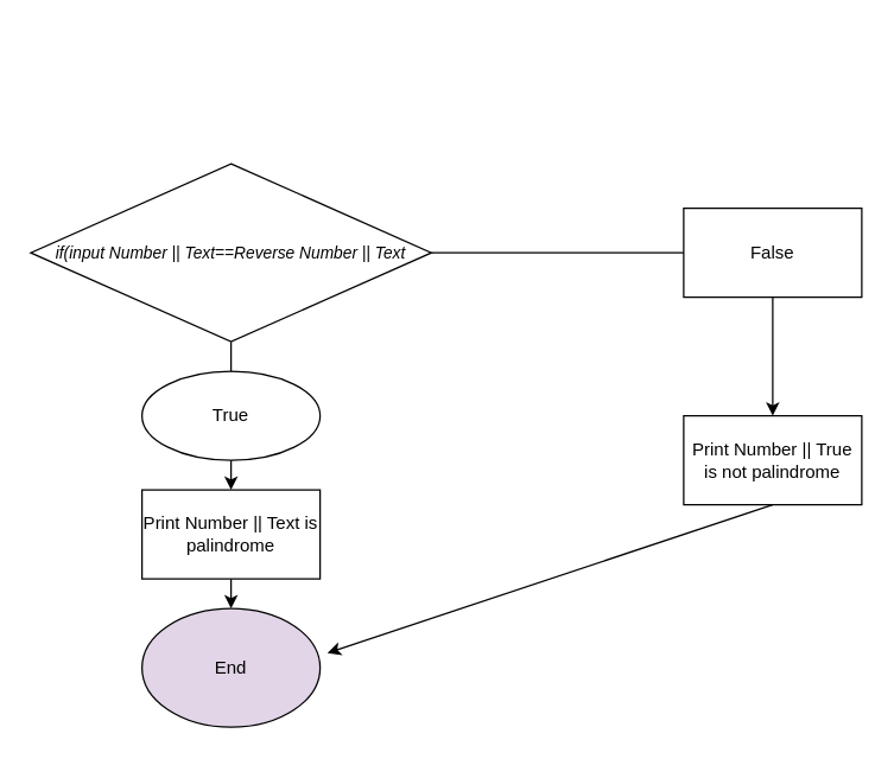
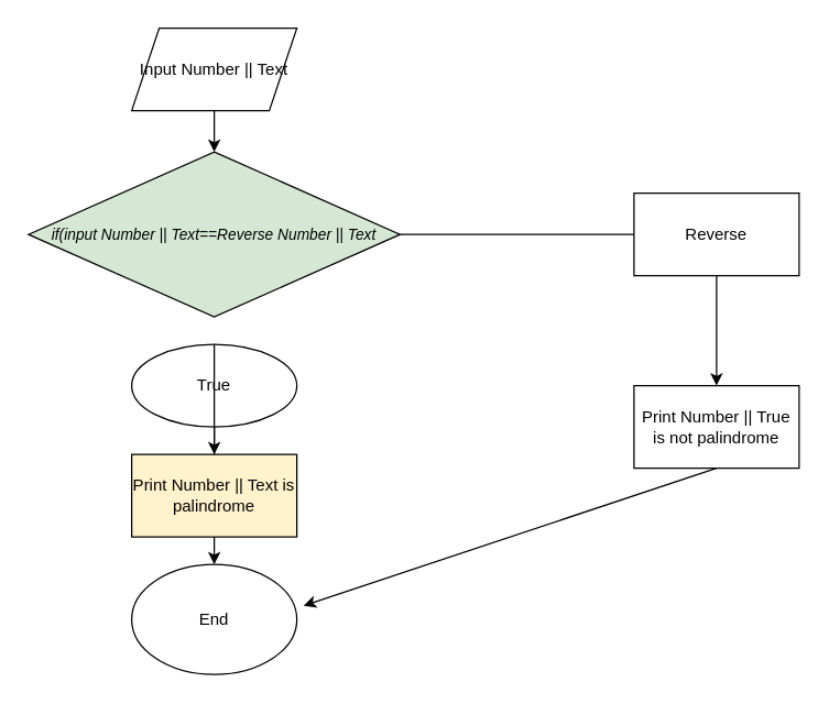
+ <mxCell id="2" value="Input Number || Text" style="shape=parallelogram;perimeter=parallelogramPerimeter;whiteSpace=wrap;html=1;fixedSize=1;" vertex="1" parent="1"><mxGeometry x="95" y="20" width="120" height="60" as="geometry" /></mxCell>
+ <mxCell id="9" value="" style="endArrow=classic;html=1;exitX=0.5;exitY=1;exitDx=0;exitDy=0;" edge="1" parent="1" source="2" target="3"><mxGeometry width="50" height="50" relative="1" as="geometry"><mxPoint x="150" y="130" as="sourcePoint" /><mxPoint x="200" y="80" as="targetPoint" /></mxGeometry></mxCell>
- <mxCell id="3" value="&lt;font style=&quot;font-size: 9px&quot;&gt;&lt;i&gt;&lt;font style=&quot;font-size: 11px&quot;&gt;if(input Number || Text==Reverse Number || Text&lt;/font&gt;&lt;/i&gt;&lt;/font&gt;" style="rhombus;whiteSpace=wrap;html=1;" vertex="1" parent="1"><mxGeometry x="20" y="110" width="270" height="120" as="geometry" /></mxCell>
+ <mxCell id="3" value="&lt;font style=&quot;font-size: 9px&quot;&gt;&lt;i&gt;&lt;font style=&quot;font-size: 11px&quot;&gt;if(input Number || Text==Reverse Number || Text&lt;/font&gt;&lt;/i&gt;&lt;/font&gt;" style="rhombus;whiteSpace=wrap;html=1;fillColor=#d5e8d4;" vertex="1" parent="1"><mxGeometry x="20" y="110" width="270" height="120" as="geometry" /></mxCell>
- <mxCell id="4" value="False" style="rounded=0;whiteSpace=wrap;html=1;" vertex="1" parent="1"><mxGeometry x="460" y="140" width="120" height="60" as="geometry" /></mxCell>
+ <mxCell id="4" value="Reverse" style="rounded=0;whiteSpace=wrap;html=1;" vertex="1" parent="1"><mxGeometry x="460" y="140" width="120" height="60" as="geometry" /></mxCell>
- <mxCell id="11" value="" style="endArrow=none;html=1;entryX=0.5;entryY=1;entryDx=0;entryDy=0;exitX=0.5;exitY=0;exitDx=0;exitDy=0;" edge="1" parent="1" source="7" target="3"><mxGeometry width="50" height="50" relative="1" as="geometry"><mxPoint x="140" y="280" as="sourcePoint" /><mxPoint x="190" y="230" as="targetPoint" /></mxGeometry></mxCell>
+ <mxCell id="11" value="" style="endArrow=none;html=1;exitX=0.5;exitY=0;exitDx=0;exitDy=0;" edge="1" parent="1" source="7" target="8"><mxGeometry width="50" height="50" relative="1" as="geometry"><mxPoint x="140" y="280" as="sourcePoint" /><mxPoint x="190" y="230" as="targetPoint" /></mxGeometry></mxCell>
- <mxCell id="8" value="Print Number || Text is palindrome" style="rounded=0;whiteSpace=wrap;html=1;" vertex="1" parent="1"><mxGeometry x="95" y="330" width="120" height="60" as="geometry" /></mxCell>
+ <mxCell id="8" value="Print Number || Text is palindrome" style="rounded=0;whiteSpace=wrap;html=1;fillColor=#fff2cc;" vertex="1" parent="1"><mxGeometry x="95" y="330" width="120" height="60" as="geometry" /></mxCell>
- <mxCell id="6" value="End" style="ellipse;whiteSpace=wrap;html=1;fillColor=#e1d5e7;" vertex="1" parent="1"><mxGeometry x="95" y="410" width="120" height="80" as="geometry" /></mxCell>
+ <mxCell id="6" value="End" style="ellipse;whiteSpace=wrap;html=1;" vertex="1" parent="1"><mxGeometry x="95" y="410" width="120" height="80" as="geometry" /></mxCell>
